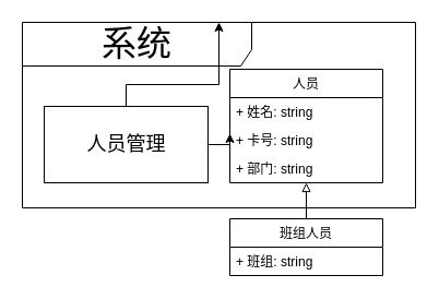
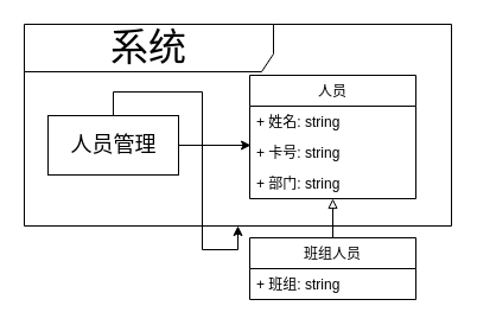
- <mxCell id="12" value="&lt;span style=&quot;font-family: &amp;#34;helvetica&amp;#34;&quot;&gt;人员管理&lt;/span&gt;" style="html=1;fontSize=18;" vertex="1" parent="1"><mxGeometry x="40" y="97" width="150" height="70" as="geometry" /></mxCell>
+ <mxCell id="12" value="&lt;span style=&quot;font-family: &amp;#34;helvetica&amp;#34;&quot;&gt;人员管理&lt;/span&gt;" style="html=1;fontSize=18;" vertex="1" parent="1"><mxGeometry x="40" y="97" width="110" height="50" as="geometry" /></mxCell>
